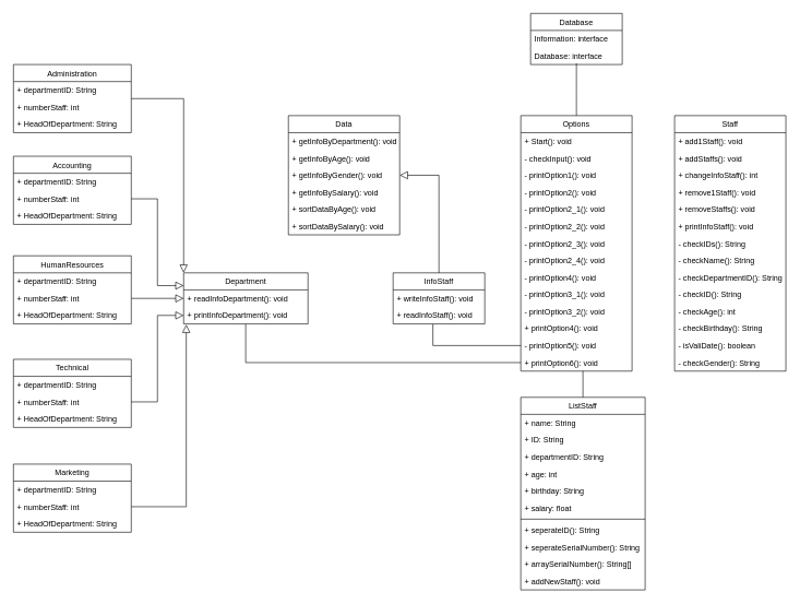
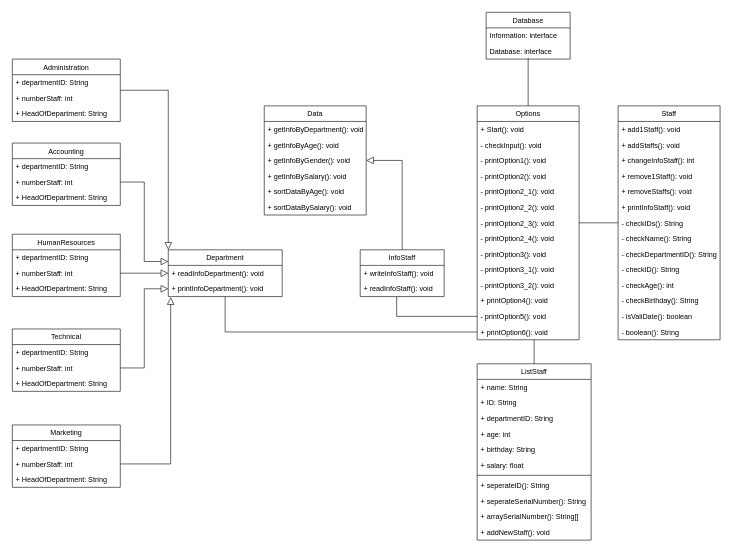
+ <mxCell id="6" style="edgeStyle=orthogonalEdgeStyle;rounded=0;orthogonalLoop=1;jettySize=auto;html=1;entryX=1;entryY=0.5;entryDx=0;entryDy=0;endArrow=none;endFill=0;startSize=6;endSize=10;strokeWidth=1;" edge="1" parent="1" source="7" target="64"><mxGeometry relative="1" as="geometry" /></mxCell>
- <mxCell id="66" value="- printOption4(): void" style="text;strokeColor=none;fillColor=none;align=left;verticalAlign=top;spacingLeft=4;spacingRight=4;overflow=hidden;rotatable=0;points=[[0,0.5],[1,0.5]];portConstraint=eastwest;" parent="57" vertex="1"><mxGeometry y="234" width="170" height="26" as="geometry" /></mxCell>
+ <mxCell id="66" value="- printOption3(): void" style="text;strokeColor=none;fillColor=none;align=left;verticalAlign=top;spacingLeft=4;spacingRight=4;overflow=hidden;rotatable=0;points=[[0,0.5],[1,0.5]];portConstraint=eastwest;" parent="57" vertex="1"><mxGeometry y="234" width="170" height="26" as="geometry" /></mxCell>
- <mxCell id="21" value="- checkGender(): String" style="text;strokeColor=none;fillColor=none;align=left;verticalAlign=top;spacingLeft=4;spacingRight=4;overflow=hidden;rotatable=0;points=[[0,0.5],[1,0.5]];portConstraint=eastwest;" parent="7" vertex="1"><mxGeometry y="364" width="170" height="26" as="geometry" /></mxCell>
+ <mxCell id="21" value="- boolean(): String" style="text;strokeColor=none;fillColor=none;align=left;verticalAlign=top;spacingLeft=4;spacingRight=4;overflow=hidden;rotatable=0;points=[[0,0.5],[1,0.5]];portConstraint=eastwest;" parent="7" vertex="1"><mxGeometry y="364" width="170" height="26" as="geometry" /></mxCell>
